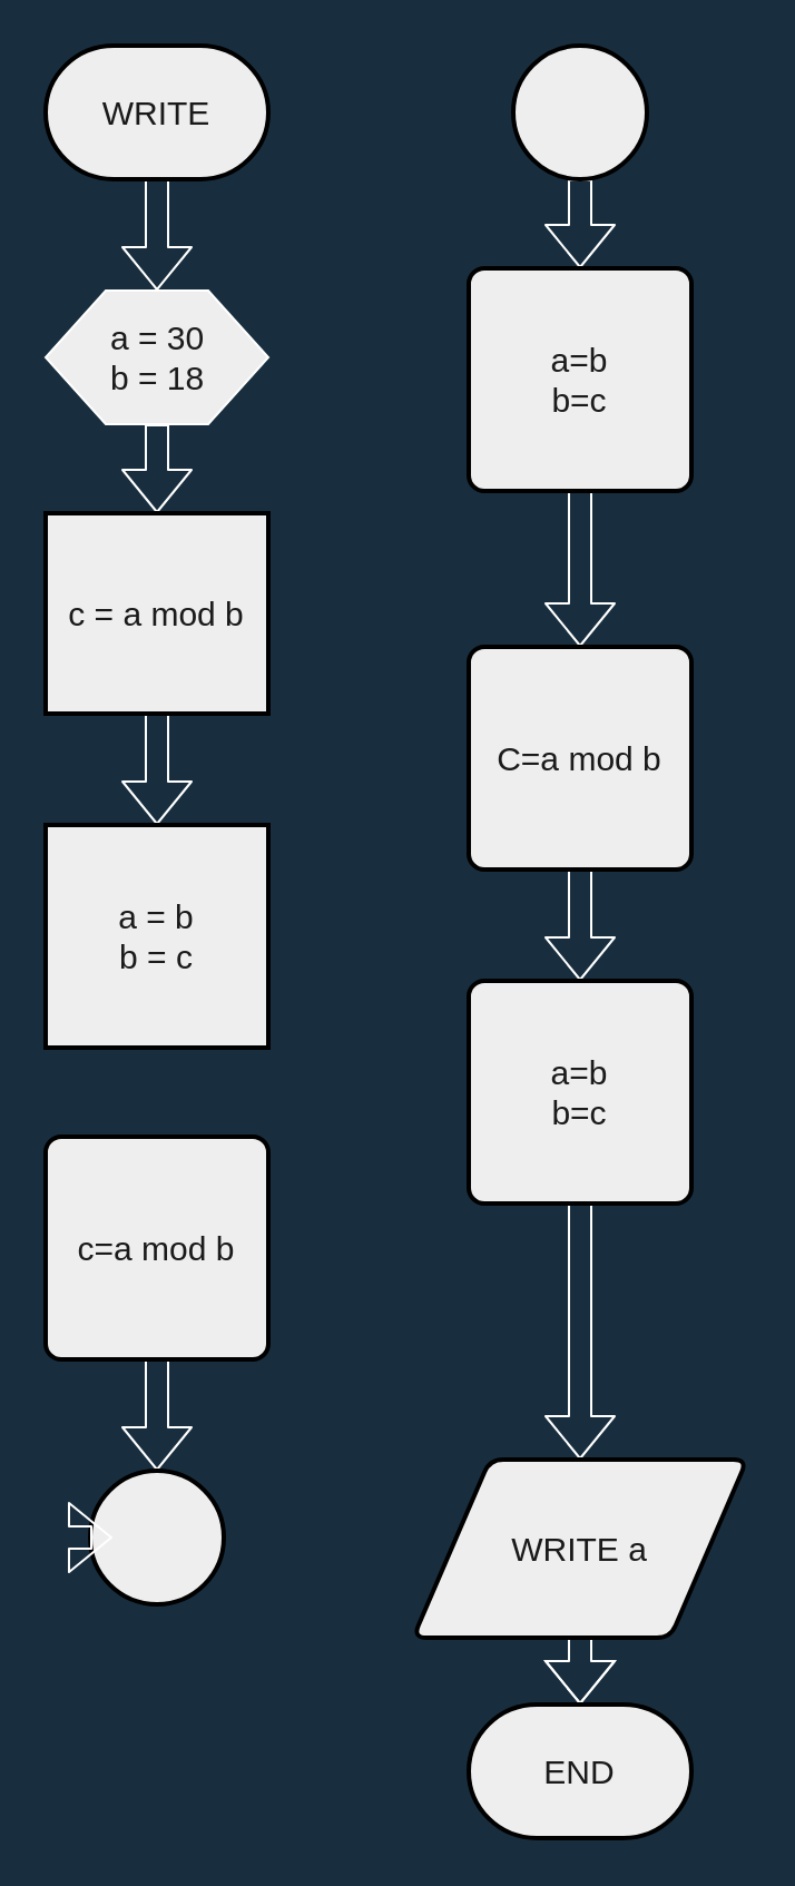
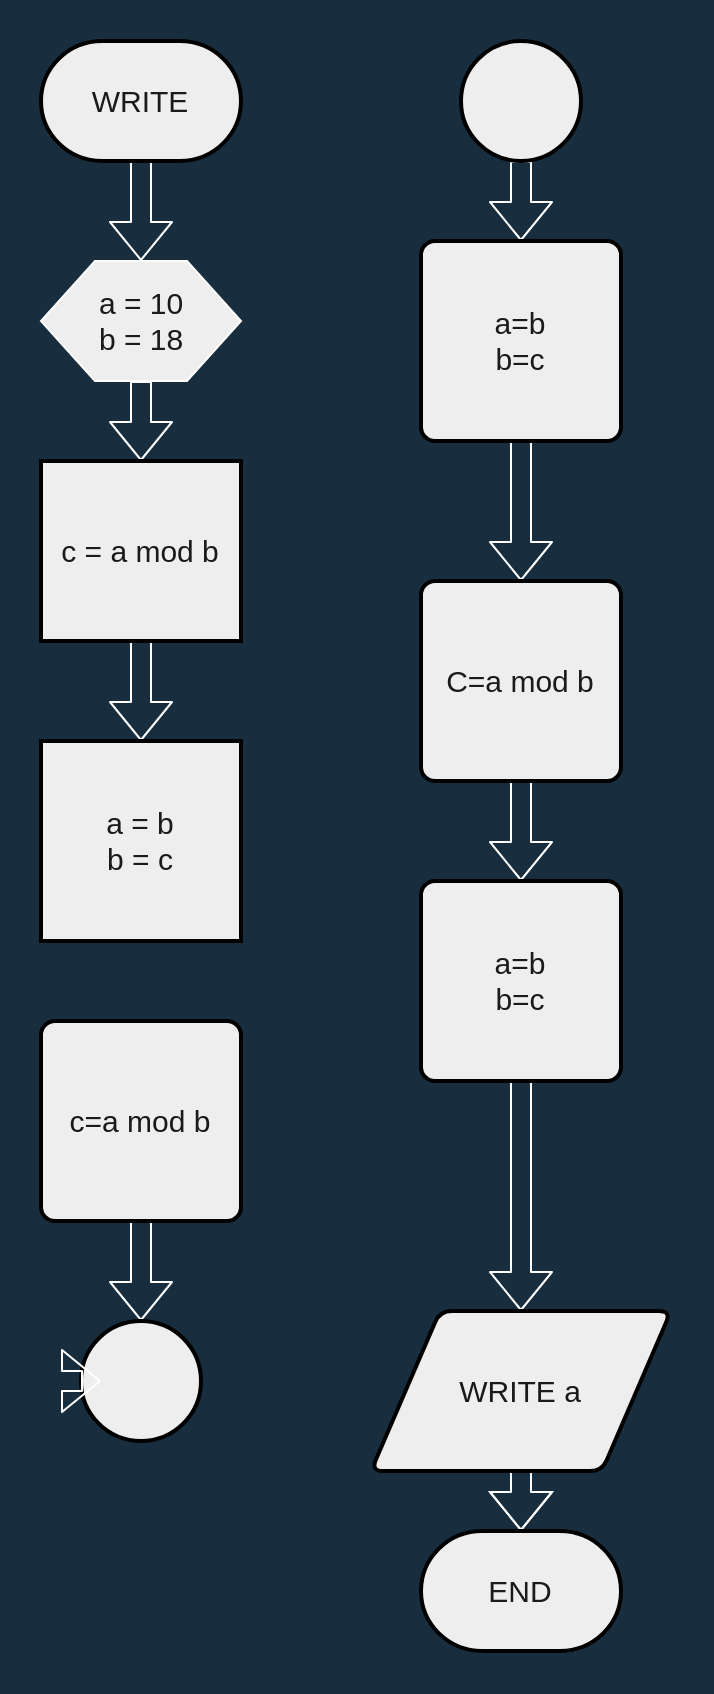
- <mxCell id="9" value="&lt;div style=&quot;font-size: 15px;&quot;&gt;a = 30&lt;/div&gt;&lt;div style=&quot;font-size: 15px;&quot;&gt;b = 18&lt;br style=&quot;font-size: 15px;&quot;&gt;&lt;/div&gt;" style="text;html=1;resizable=0;autosize=1;align=center;verticalAlign=middle;points=[];fillColor=none;strokeColor=none;sketch=0;fontColor=#1A1A1A;fontSize=15;" vertex="1" parent="1"><mxGeometry x="40" y="140" width="60" height="40" as="geometry" /></mxCell>
+ <mxCell id="9" value="&lt;div style=&quot;font-size: 15px;&quot;&gt;a = 10&lt;/div&gt;&lt;div style=&quot;font-size: 15px;&quot;&gt;b = 18&lt;br style=&quot;font-size: 15px;&quot;&gt;&lt;/div&gt;" style="text;html=1;resizable=0;autosize=1;align=center;verticalAlign=middle;points=[];fillColor=none;strokeColor=none;sketch=0;fontColor=#1A1A1A;fontSize=15;" vertex="1" parent="1"><mxGeometry x="40" y="140" width="60" height="40" as="geometry" /></mxCell>
